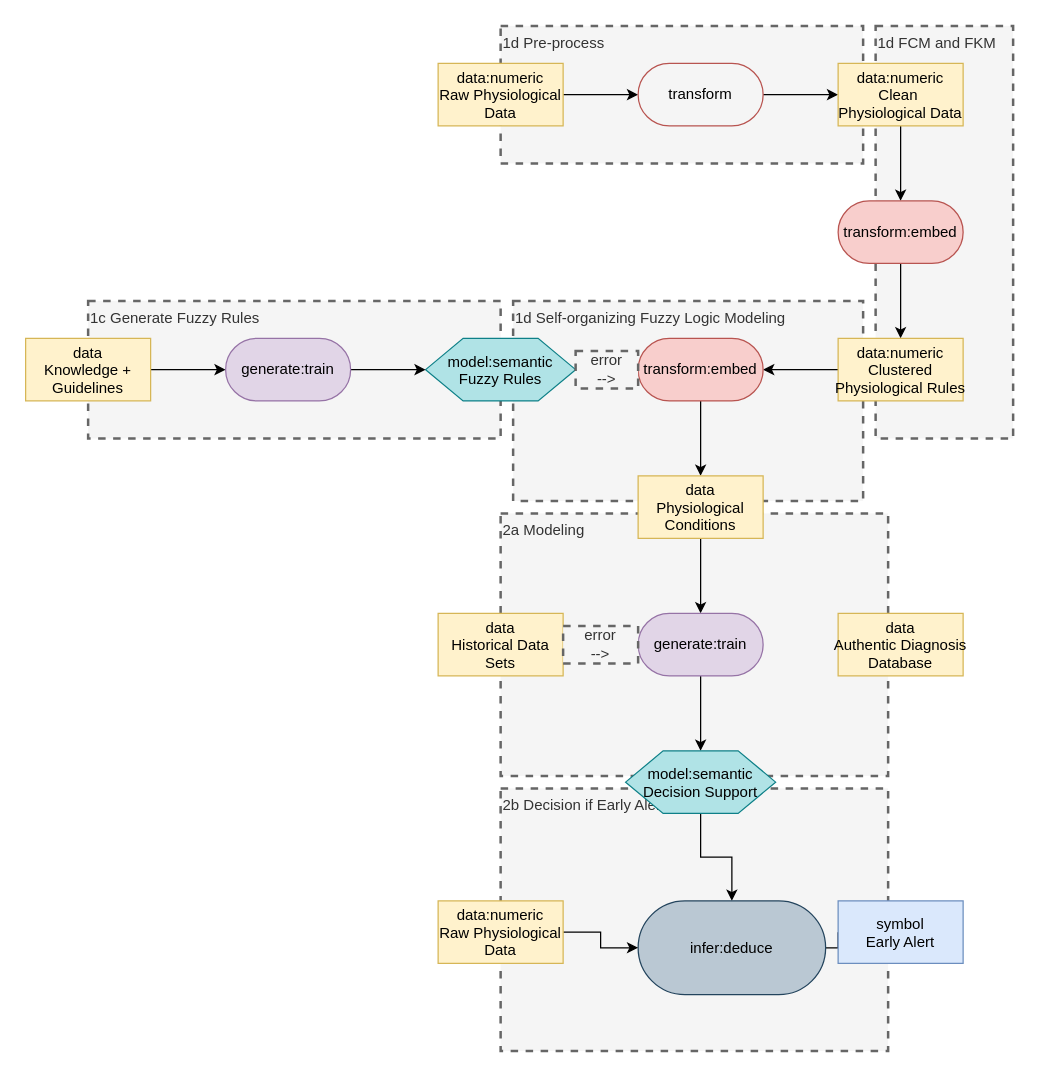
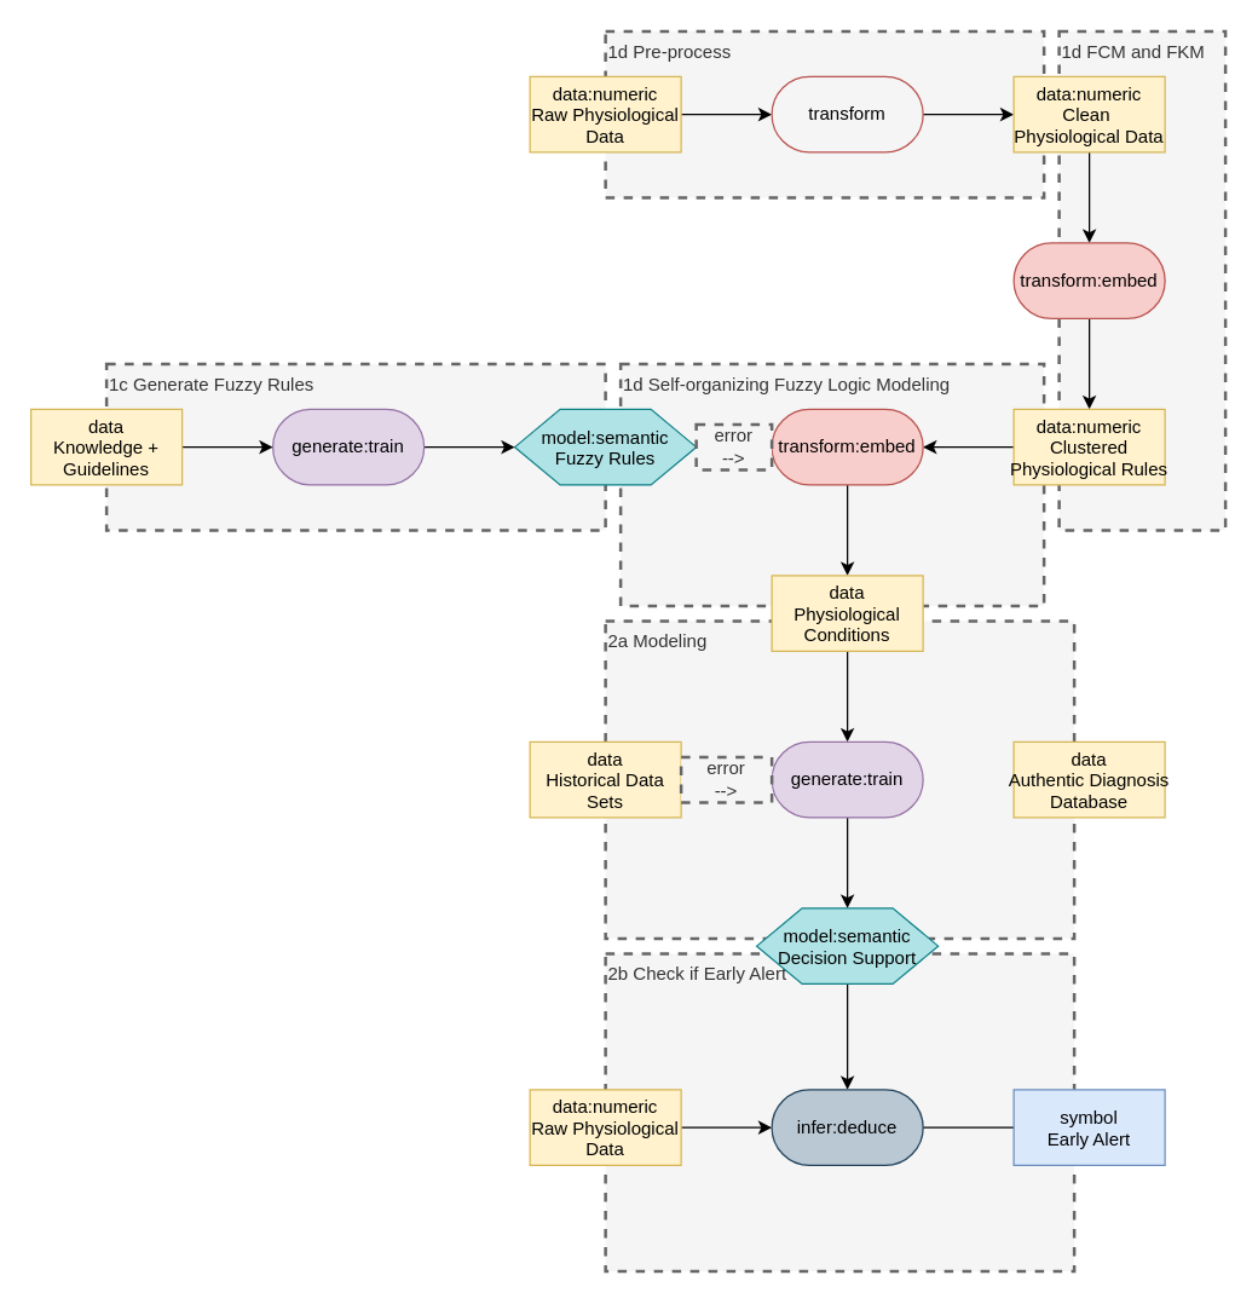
- <mxCell id="2" value="2b Decision if Early Alert" style="text;html=1;align=left;verticalAlign=top;whiteSpace=wrap;rounded=0;dashed=1;fillColor=#f5f5f5;fontColor=#333333;strokeColor=#666666;strokeWidth=2;" name="text" vertex="1" parent="1"><mxGeometry x="400" y="630" width="310" height="210" as="geometry" /></mxCell>
+ <mxCell id="2" value="2b Check if Early Alert" style="text;html=1;align=left;verticalAlign=top;whiteSpace=wrap;rounded=0;dashed=1;fillColor=#f5f5f5;fontColor=#333333;strokeColor=#666666;strokeWidth=2;" name="text" vertex="1" parent="1"><mxGeometry x="400" y="630" width="310" height="210" as="geometry" /></mxCell>
- <mxCell id="36" value="infer:deduce" style="rounded=1;whiteSpace=wrap;html=1;arcSize=50;fillColor=#bac8d3;strokeColor=#23445d;" name="infer:deduce" vertex="1" parent="1"><mxGeometry x="510" y="720" width="150" height="75" as="geometry" /></mxCell>
+ <mxCell id="36" value="infer:deduce" style="rounded=1;whiteSpace=wrap;html=1;arcSize=50;fillColor=#bac8d3;strokeColor=#23445d;" name="infer:deduce" vertex="1" parent="1"><mxGeometry x="510" y="720" width="100" height="50" as="geometry" /></mxCell>
